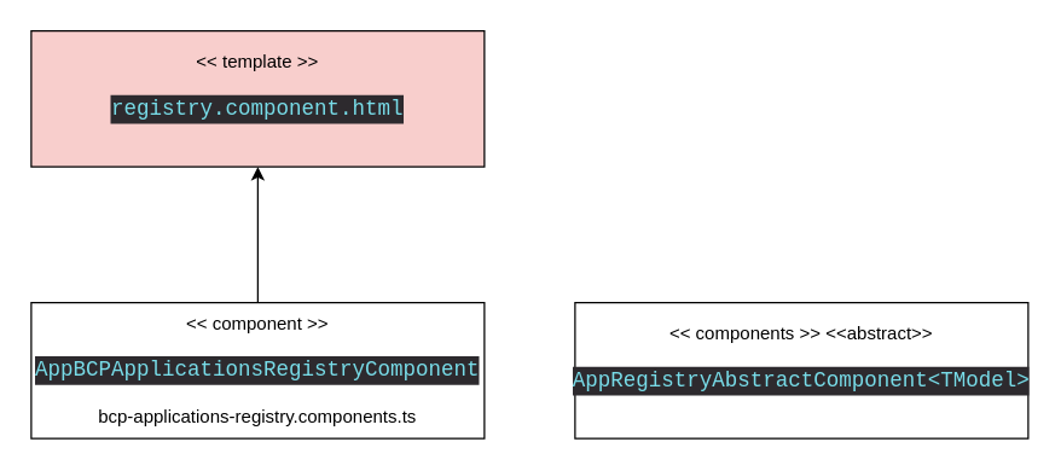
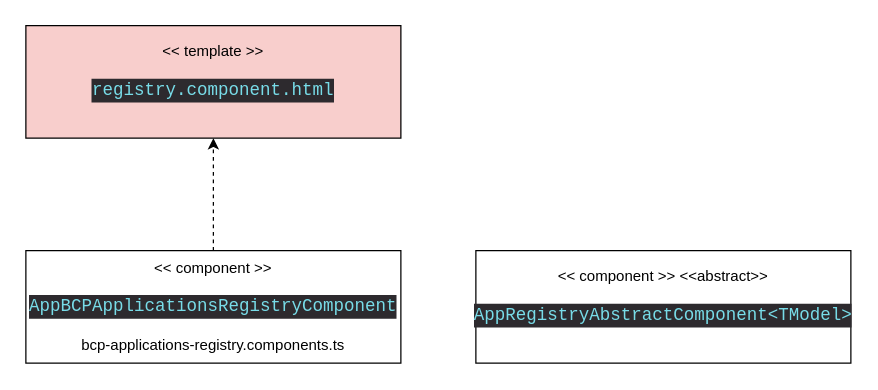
- <mxCell id="2" style="rounded=0;orthogonalLoop=1;jettySize=auto;html=1;exitX=0.5;exitY=0;exitDx=0;exitDy=0;" edge="1" parent="1" source="3" target="4"><mxGeometry relative="1" as="geometry" /></mxCell>
+ <mxCell id="2" style="rounded=0;orthogonalLoop=1;jettySize=auto;html=1;exitX=0.5;exitY=0;exitDx=0;exitDy=0;dashed=1;" edge="1" parent="1" source="3" target="4"><mxGeometry relative="1" as="geometry" /></mxCell>
- <mxCell id="5" value="&amp;lt;&amp;lt; components &amp;gt;&amp;gt; &amp;lt;&amp;lt;abstract&amp;gt;&amp;gt;&lt;br&gt;&lt;br&gt;&lt;div style=&quot;color: rgb(252, 252, 250); background-color: rgb(45, 42, 46); font-family: Consolas, &amp;quot;Courier New&amp;quot;, monospace; font-size: 14px; line-height: 19px;&quot;&gt;&lt;span style=&quot;color: #78dce8;&quot;&gt;AppRegistryAbstractComponent&amp;lt;TModel&amp;gt;&lt;/span&gt;&lt;/div&gt;&lt;br&gt;" style="rounded=0;whiteSpace=wrap;html=1;" vertex="1" parent="1"><mxGeometry x="380" y="200" width="300" height="90" as="geometry" /></mxCell>
+ <mxCell id="5" value="&amp;lt;&amp;lt; component &amp;gt;&amp;gt; &amp;lt;&amp;lt;abstract&amp;gt;&amp;gt;&lt;br&gt;&lt;br&gt;&lt;div style=&quot;color: rgb(252, 252, 250); background-color: rgb(45, 42, 46); font-family: Consolas, &amp;quot;Courier New&amp;quot;, monospace; font-size: 14px; line-height: 19px;&quot;&gt;&lt;span style=&quot;color: #78dce8;&quot;&gt;AppRegistryAbstractComponent&amp;lt;TModel&amp;gt;&lt;/span&gt;&lt;/div&gt;&lt;br&gt;" style="rounded=0;whiteSpace=wrap;html=1;" vertex="1" parent="1"><mxGeometry x="380" y="200" width="300" height="90" as="geometry" /></mxCell>
